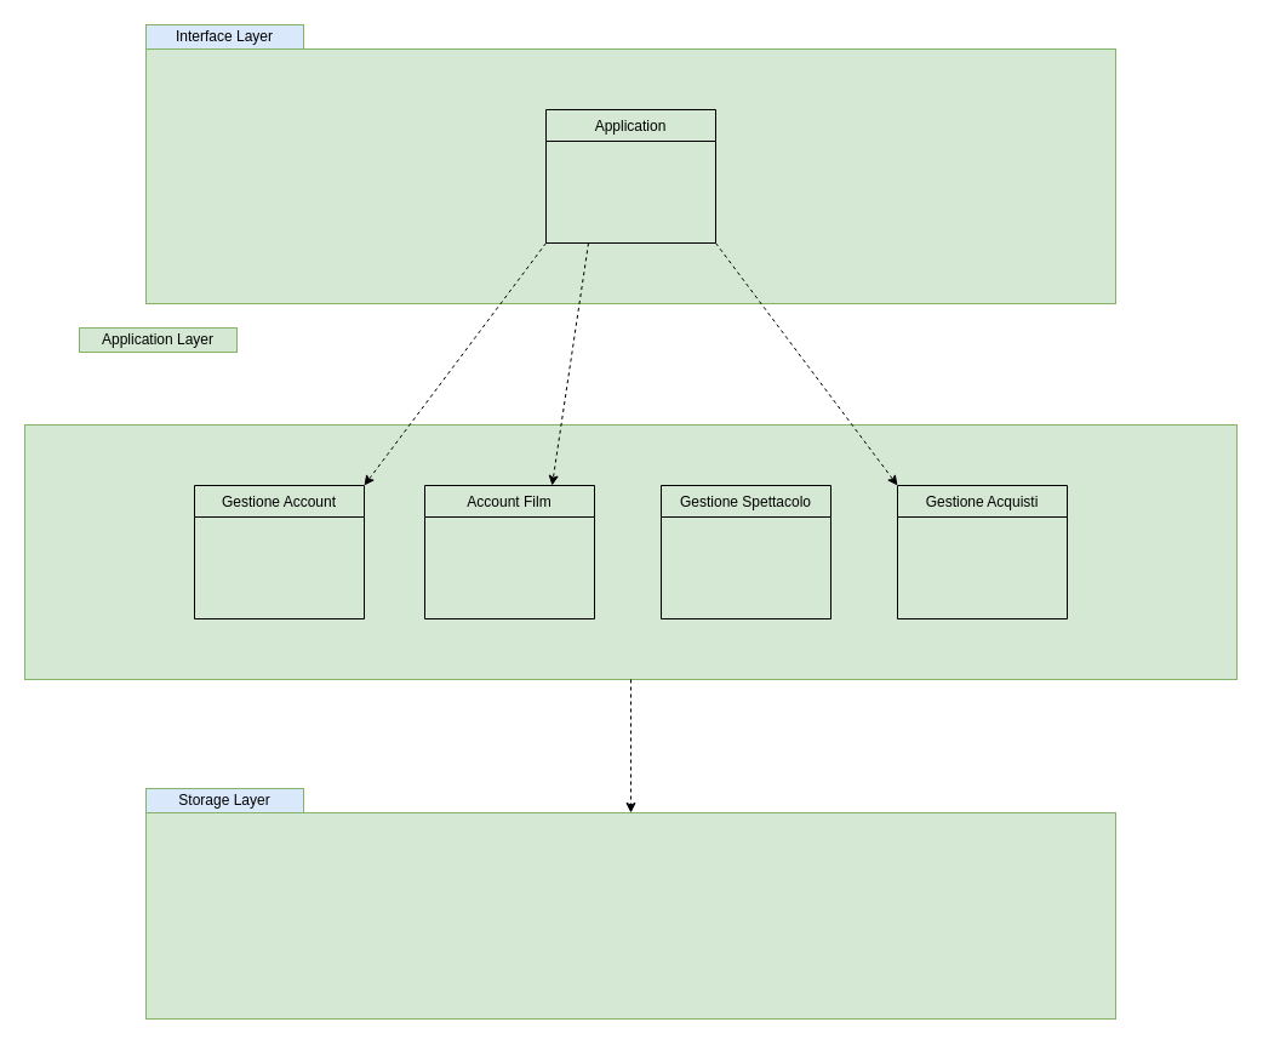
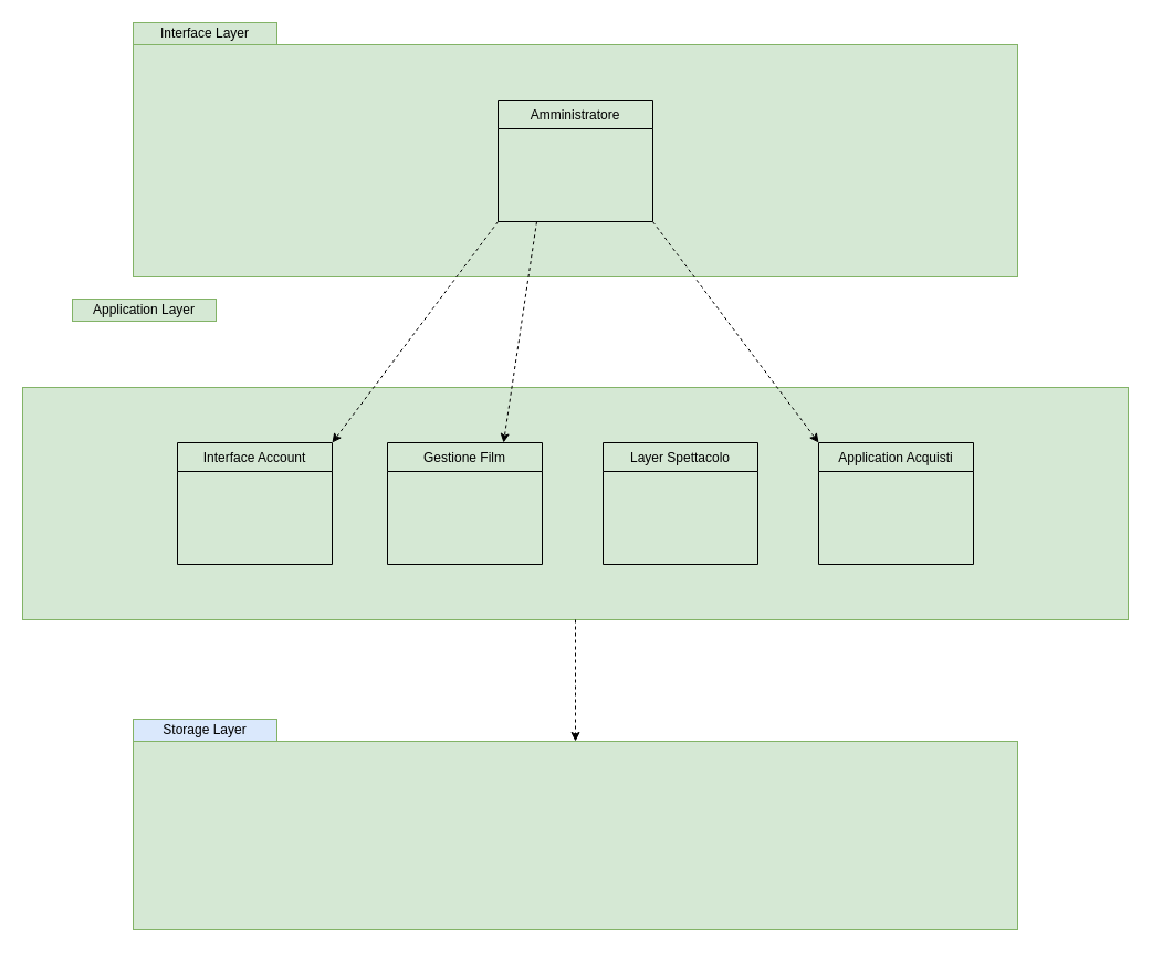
- <mxCell id="3" value="Interface Layer" style="rounded=0;whiteSpace=wrap;html=1;fillColor=#dae8fc;strokeColor=#82b366;" parent="1" vertex="1"><mxGeometry x="120" y="20" width="130" height="20" as="geometry" /></mxCell>
+ <mxCell id="3" value="Interface Layer" style="rounded=0;whiteSpace=wrap;html=1;fillColor=#d5e8d4;strokeColor=#82b366;" parent="1" vertex="1"><mxGeometry x="120" y="20" width="130" height="20" as="geometry" /></mxCell>
- <mxCell id="4" value="Application" style="swimlane;fontStyle=0;childLayout=stackLayout;horizontal=1;startSize=26;fillColor=none;horizontalStack=0;resizeParent=1;resizeParentMax=0;resizeLast=0;collapsible=1;marginBottom=0;" parent="1" vertex="1"><mxGeometry x="450" y="90" width="140" height="110" as="geometry" /></mxCell>
+ <mxCell id="4" value="Amministratore" style="swimlane;fontStyle=0;childLayout=stackLayout;horizontal=1;startSize=26;fillColor=none;horizontalStack=0;resizeParent=1;resizeParentMax=0;resizeLast=0;collapsible=1;marginBottom=0;" parent="1" vertex="1"><mxGeometry x="450" y="90" width="140" height="110" as="geometry" /></mxCell>
- <mxCell id="7" value="Gestione Account" style="swimlane;fontStyle=0;childLayout=stackLayout;horizontal=1;startSize=26;fillColor=none;horizontalStack=0;resizeParent=1;resizeParentMax=0;resizeLast=0;collapsible=1;marginBottom=0;" parent="1" vertex="1"><mxGeometry x="160" y="400" width="140" height="110" as="geometry" /></mxCell>
+ <mxCell id="7" value="Interface Account" style="swimlane;fontStyle=0;childLayout=stackLayout;horizontal=1;startSize=26;fillColor=none;horizontalStack=0;resizeParent=1;resizeParentMax=0;resizeLast=0;collapsible=1;marginBottom=0;" parent="1" vertex="1"><mxGeometry x="160" y="400" width="140" height="110" as="geometry" /></mxCell>
- <mxCell id="8" value="Account Film" style="swimlane;fontStyle=0;childLayout=stackLayout;horizontal=1;startSize=26;fillColor=none;horizontalStack=0;resizeParent=1;resizeParentMax=0;resizeLast=0;collapsible=1;marginBottom=0;" parent="1" vertex="1"><mxGeometry x="350" y="400" width="140" height="110" as="geometry" /></mxCell>
+ <mxCell id="8" value="Gestione Film" style="swimlane;fontStyle=0;childLayout=stackLayout;horizontal=1;startSize=26;fillColor=none;horizontalStack=0;resizeParent=1;resizeParentMax=0;resizeLast=0;collapsible=1;marginBottom=0;" parent="1" vertex="1"><mxGeometry x="350" y="400" width="140" height="110" as="geometry" /></mxCell>
- <mxCell id="9" value="Gestione Spettacolo" style="swimlane;fontStyle=0;childLayout=stackLayout;horizontal=1;startSize=26;fillColor=none;horizontalStack=0;resizeParent=1;resizeParentMax=0;resizeLast=0;collapsible=1;marginBottom=0;" parent="1" vertex="1"><mxGeometry x="545" y="400" width="140" height="110" as="geometry" /></mxCell>
+ <mxCell id="9" value="Layer Spettacolo" style="swimlane;fontStyle=0;childLayout=stackLayout;horizontal=1;startSize=26;fillColor=none;horizontalStack=0;resizeParent=1;resizeParentMax=0;resizeLast=0;collapsible=1;marginBottom=0;" parent="1" vertex="1"><mxGeometry x="545" y="400" width="140" height="110" as="geometry" /></mxCell>
- <mxCell id="10" value="Gestione Acquisti" style="swimlane;fontStyle=0;childLayout=stackLayout;horizontal=1;startSize=26;fillColor=none;horizontalStack=0;resizeParent=1;resizeParentMax=0;resizeLast=0;collapsible=1;marginBottom=0;" parent="1" vertex="1"><mxGeometry x="740" y="400" width="140" height="110" as="geometry" /></mxCell>
+ <mxCell id="10" value="Application Acquisti" style="swimlane;fontStyle=0;childLayout=stackLayout;horizontal=1;startSize=26;fillColor=none;horizontalStack=0;resizeParent=1;resizeParentMax=0;resizeLast=0;collapsible=1;marginBottom=0;" parent="1" vertex="1"><mxGeometry x="740" y="400" width="140" height="110" as="geometry" /></mxCell>
